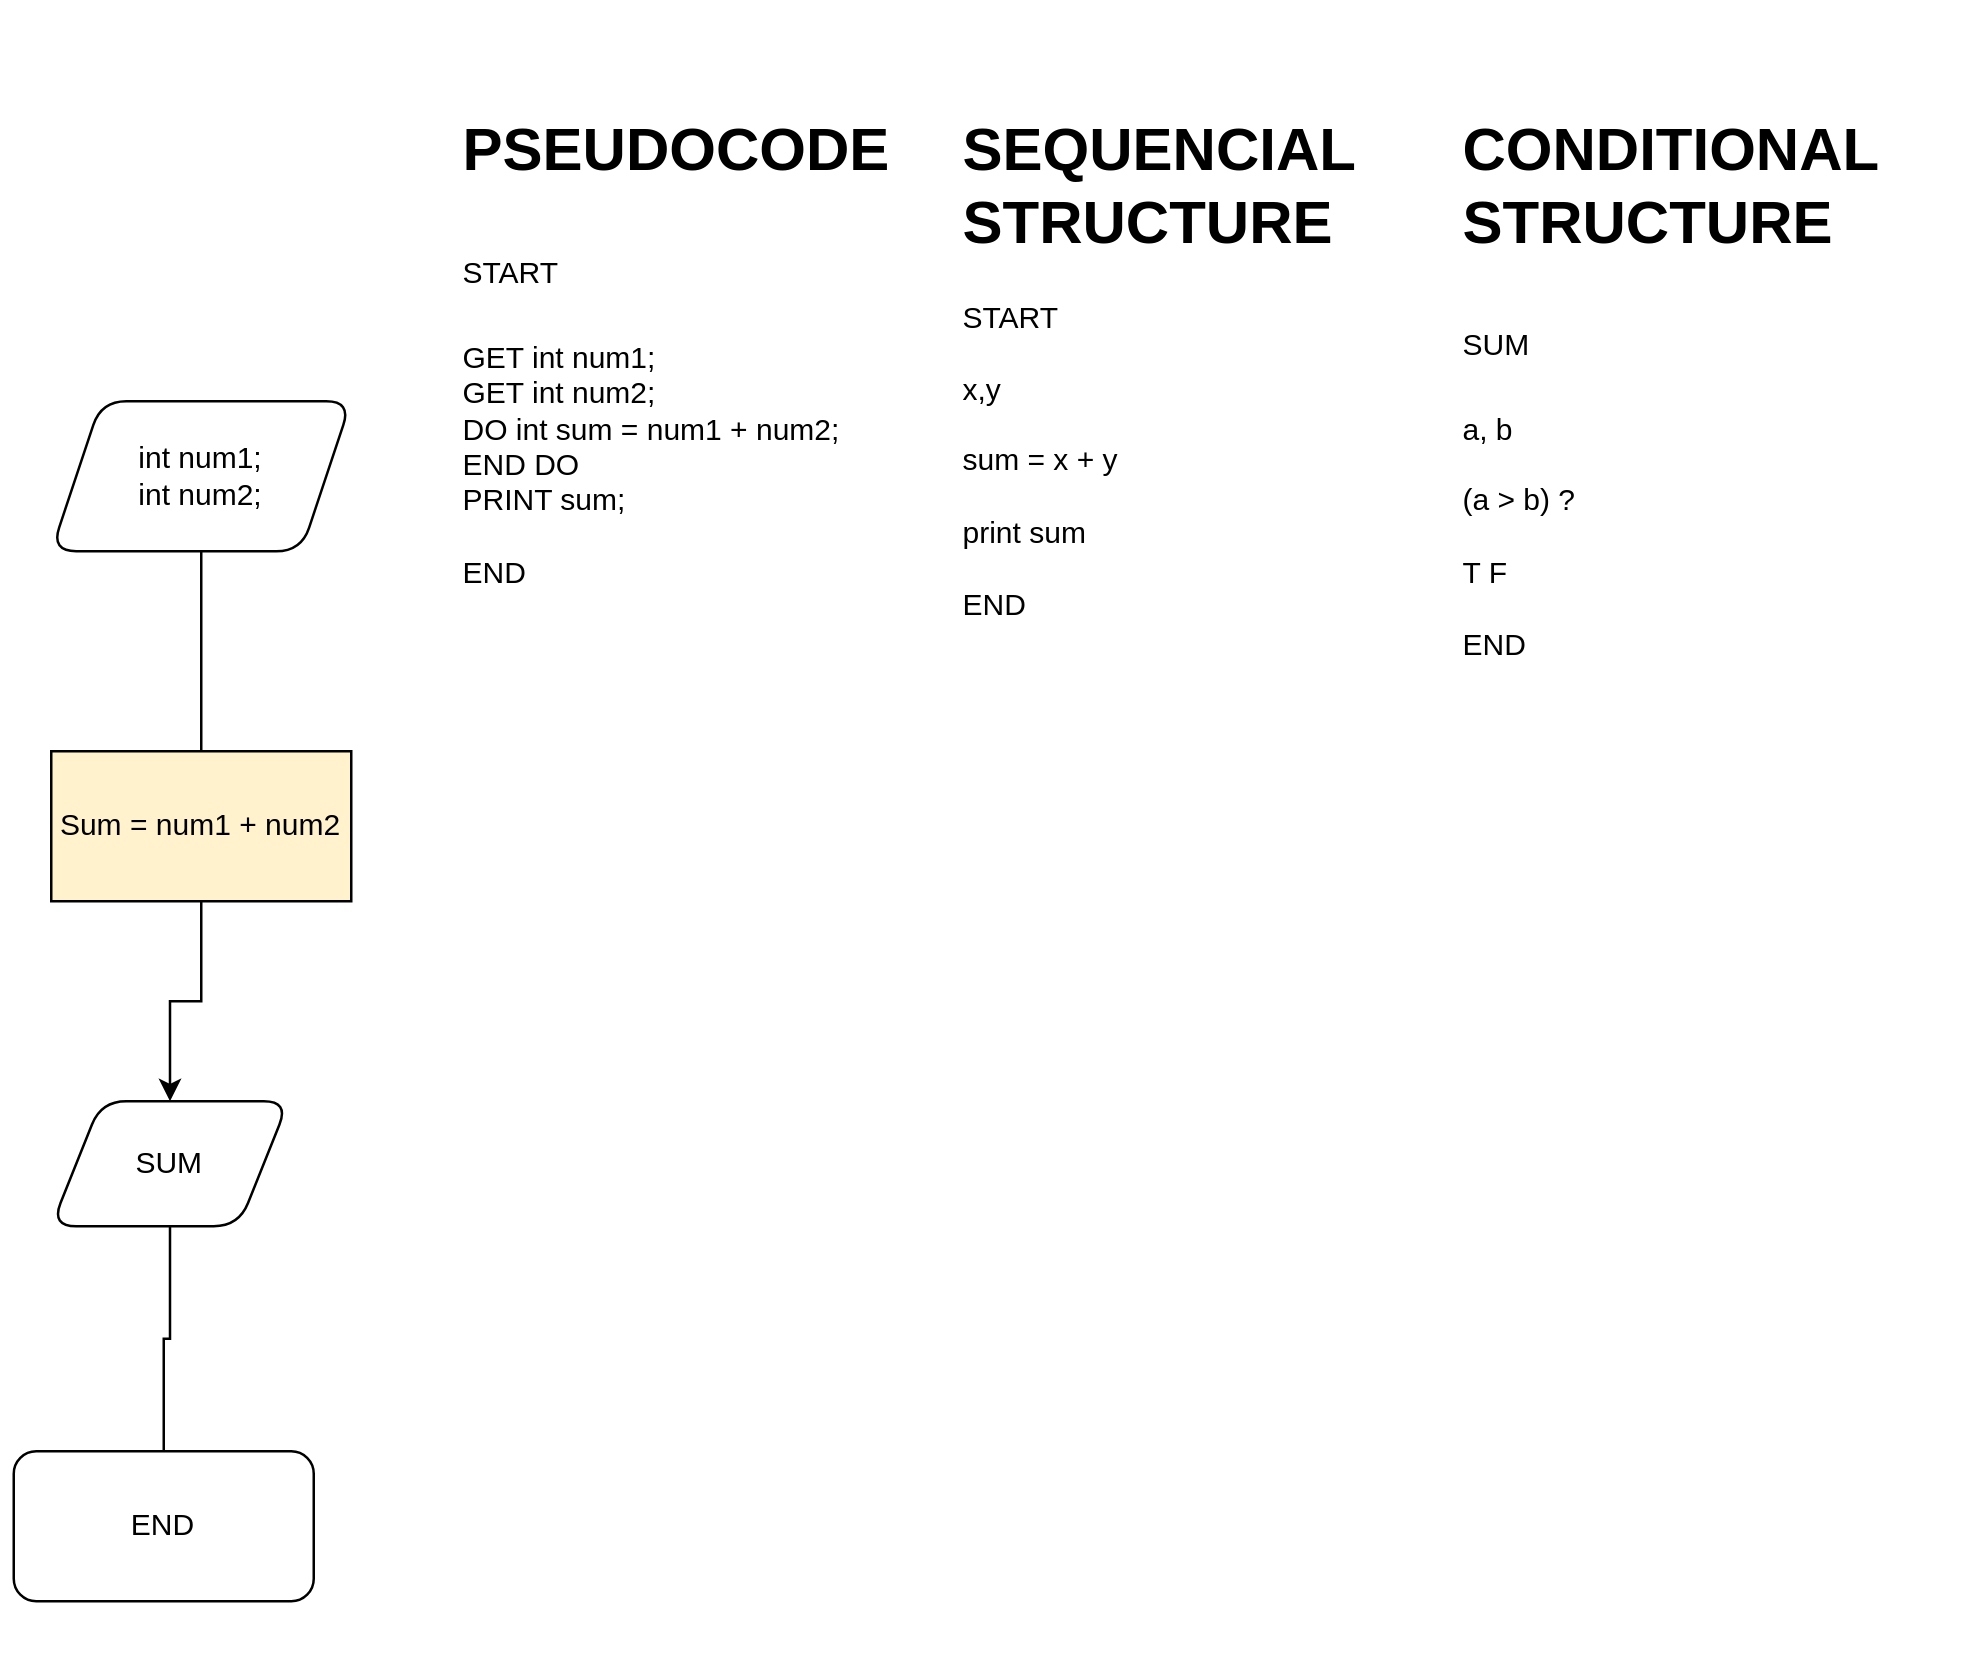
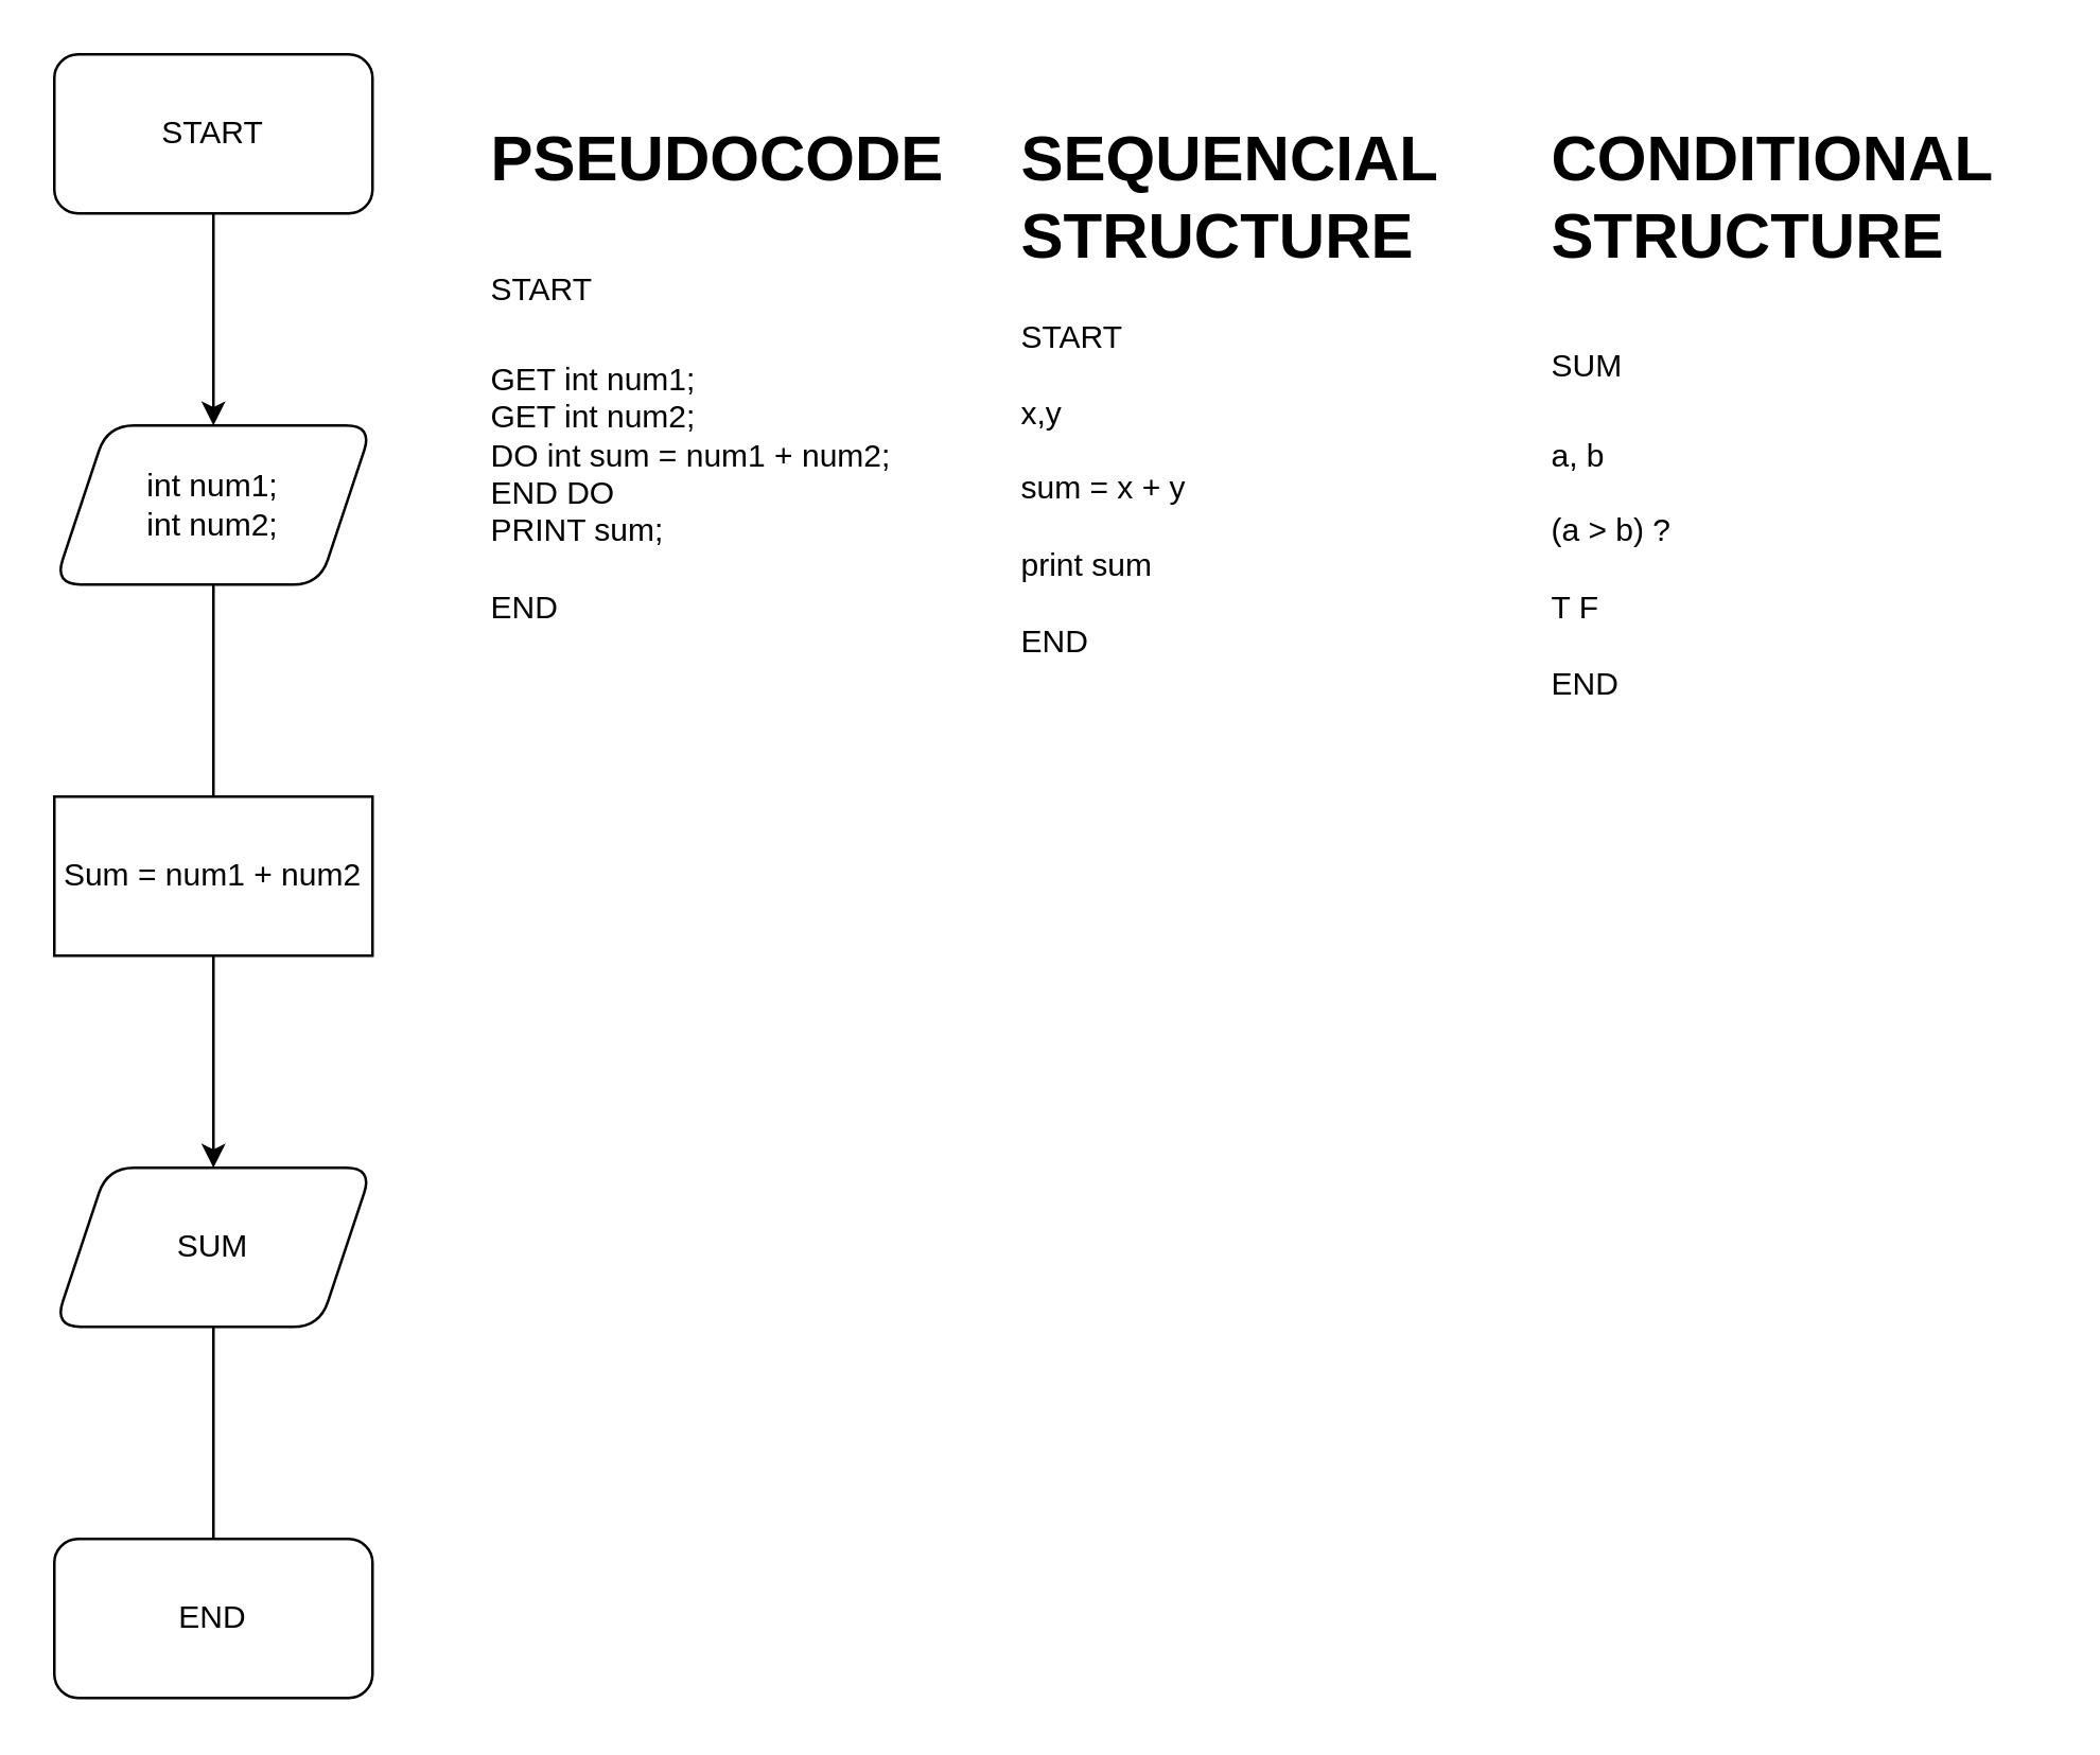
+ <mxCell id="3" value="START" style="rounded=1;whiteSpace=wrap;html=1;" vertex="1" parent="1"><mxGeometry width="120" height="60" as="geometry" x="20" y="20" /></mxCell>
+ <mxCell id="2" value="" style="edgeStyle=orthogonalEdgeStyle;rounded=0;orthogonalLoop=1;jettySize=auto;html=1;" edge="1" parent="1" source="3" target="5"><mxGeometry relative="1" as="geometry" /></mxCell>
- <mxCell id="7" value="Sum = num1 + num2" style="whiteSpace=wrap;html=1;rounded=1;arcSize=0;fillColor=#fff2cc;" vertex="1" parent="1"><mxGeometry y="300" width="120" height="60" as="geometry" x="20" /></mxCell>
+ <mxCell id="7" value="Sum = num1 + num2" style="whiteSpace=wrap;html=1;rounded=1;arcSize=0;" vertex="1" parent="1"><mxGeometry y="300" width="120" height="60" as="geometry" x="20" /></mxCell>
- <mxCell id="9" value="SUM" style="shape=parallelogram;perimeter=parallelogramPerimeter;whiteSpace=wrap;html=1;fixedSize=1;rounded=1;" vertex="1" parent="1"><mxGeometry x="20" y="440" width="95" height="50" as="geometry" /></mxCell>
+ <mxCell id="9" value="SUM" style="shape=parallelogram;perimeter=parallelogramPerimeter;whiteSpace=wrap;html=1;fixedSize=1;rounded=1;" vertex="1" parent="1"><mxGeometry y="440" width="120" height="60" as="geometry" x="20" /></mxCell>
- <mxCell id="10" value="END" style="whiteSpace=wrap;html=1;rounded=1;" vertex="1" parent="1"><mxGeometry x="5" y="580" width="120" height="60" as="geometry" /></mxCell>
+ <mxCell id="10" value="END" style="whiteSpace=wrap;html=1;rounded=1;" vertex="1" parent="1"><mxGeometry y="580" width="120" height="60" as="geometry" x="20" /></mxCell>
